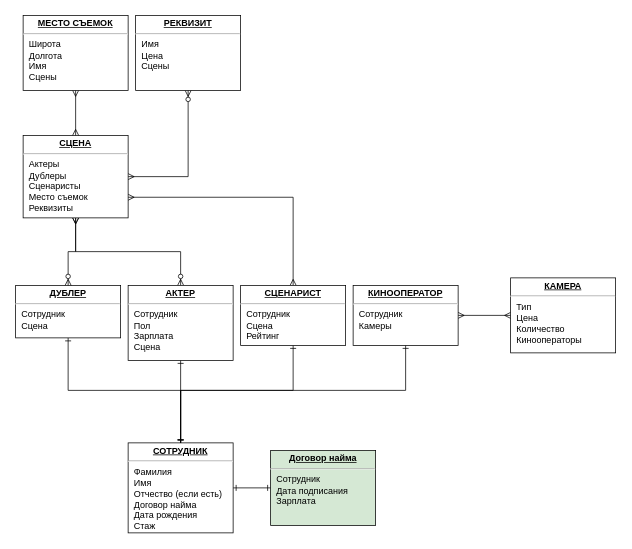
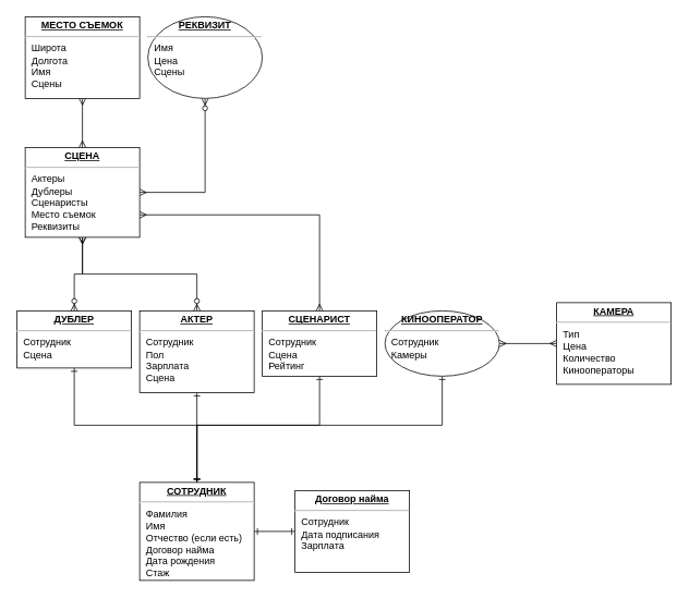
- <mxCell id="22" value="&lt;p style=&quot;margin: 0px ; margin-top: 4px ; text-align: center ; text-decoration: underline&quot;&gt;&lt;b&gt;РЕКВИЗИТ&lt;/b&gt;&lt;/p&gt;&lt;hr&gt;&lt;p style=&quot;margin: 0px ; margin-left: 8px&quot;&gt;Имя&lt;/p&gt;&lt;p style=&quot;margin: 0px ; margin-left: 8px&quot;&gt;Цена&lt;/p&gt;&lt;p style=&quot;margin: 0px ; margin-left: 8px&quot;&gt;Сцены&lt;/p&gt;" style="verticalAlign=top;align=left;overflow=fill;fontSize=12;fontFamily=Helvetica;html=1;rounded=0;shadow=0;comic=0;labelBackgroundColor=none;strokeWidth=1" vertex="1" parent="1"><mxGeometry x="180" y="20" width="140" height="100" as="geometry" /></mxCell>
+ <mxCell id="22" value="&lt;p style=&quot;margin: 0px ; margin-top: 4px ; text-align: center ; text-decoration: underline&quot;&gt;&lt;b&gt;РЕКВИЗИТ&lt;/b&gt;&lt;/p&gt;&lt;hr&gt;&lt;p style=&quot;margin: 0px ; margin-left: 8px&quot;&gt;Имя&lt;/p&gt;&lt;p style=&quot;margin: 0px ; margin-left: 8px&quot;&gt;Цена&lt;/p&gt;&lt;p style=&quot;margin: 0px ; margin-left: 8px&quot;&gt;Сцены&lt;/p&gt;" style="ellipse;verticalAlign=top;align=left;overflow=fill;fontSize=12;fontFamily=Helvetica;html=1;shadow=0;comic=0;labelBackgroundColor=none;strokeWidth=1;" vertex="1" parent="1"><mxGeometry x="180" y="20" width="140" height="100" as="geometry" /></mxCell>
- <mxCell id="15" value="&lt;p style=&quot;margin: 0px ; margin-top: 4px ; text-align: center ; text-decoration: underline&quot;&gt;&lt;b&gt;КИНООПЕРАТОР&lt;/b&gt;&lt;/p&gt;&lt;hr&gt;&lt;p style=&quot;margin: 0px ; margin-left: 8px&quot;&gt;&lt;span&gt;Сотрудник&lt;/span&gt;&lt;/p&gt;&lt;p style=&quot;margin: 0px ; margin-left: 8px&quot;&gt;&lt;span&gt;Камеры&lt;/span&gt;&lt;br&gt;&lt;/p&gt;" style="verticalAlign=top;align=left;overflow=fill;fontSize=12;fontFamily=Helvetica;html=1;rounded=0;shadow=0;comic=0;labelBackgroundColor=none;strokeWidth=1" vertex="1" parent="1"><mxGeometry x="470" y="380" width="140" height="80" as="geometry" /></mxCell>
+ <mxCell id="15" value="&lt;p style=&quot;margin: 0px ; margin-top: 4px ; text-align: center ; text-decoration: underline&quot;&gt;&lt;b&gt;КИНООПЕРАТОР&lt;/b&gt;&lt;/p&gt;&lt;hr&gt;&lt;p style=&quot;margin: 0px ; margin-left: 8px&quot;&gt;&lt;span&gt;Сотрудник&lt;/span&gt;&lt;/p&gt;&lt;p style=&quot;margin: 0px ; margin-left: 8px&quot;&gt;&lt;span&gt;Камеры&lt;/span&gt;&lt;br&gt;&lt;/p&gt;" style="ellipse;verticalAlign=top;align=left;overflow=fill;fontSize=12;fontFamily=Helvetica;html=1;shadow=0;comic=0;labelBackgroundColor=none;strokeWidth=1;" vertex="1" parent="1"><mxGeometry x="470" y="380" width="140" height="80" as="geometry" /></mxCell>
- <mxCell id="6" value="&lt;p style=&quot;margin: 0px ; margin-top: 4px ; text-align: center ; text-decoration: underline&quot;&gt;&lt;b&gt;Договор найма&lt;/b&gt;&lt;/p&gt;&lt;hr&gt;&lt;p style=&quot;margin: 0px ; margin-left: 8px&quot;&gt;Сотрудник&lt;/p&gt;&lt;p style=&quot;margin: 0px ; margin-left: 8px&quot;&gt;Дата подписания&lt;/p&gt;&lt;p style=&quot;margin: 0px ; margin-left: 8px&quot;&gt;Зарплата&lt;/p&gt;" style="verticalAlign=top;align=left;overflow=fill;fontSize=12;fontFamily=Helvetica;html=1;rounded=0;shadow=0;comic=0;labelBackgroundColor=none;strokeWidth=1;fillColor=#d5e8d4;" parent="1" vertex="1"><mxGeometry x="360" y="600" width="140" height="100" as="geometry" /></mxCell>
+ <mxCell id="6" value="&lt;p style=&quot;margin: 0px ; margin-top: 4px ; text-align: center ; text-decoration: underline&quot;&gt;&lt;b&gt;Договор найма&lt;/b&gt;&lt;/p&gt;&lt;hr&gt;&lt;p style=&quot;margin: 0px ; margin-left: 8px&quot;&gt;Сотрудник&lt;/p&gt;&lt;p style=&quot;margin: 0px ; margin-left: 8px&quot;&gt;Дата подписания&lt;/p&gt;&lt;p style=&quot;margin: 0px ; margin-left: 8px&quot;&gt;Зарплата&lt;/p&gt;" style="verticalAlign=top;align=left;overflow=fill;fontSize=12;fontFamily=Helvetica;html=1;rounded=0;shadow=0;comic=0;labelBackgroundColor=none;strokeWidth=1" parent="1" vertex="1"><mxGeometry x="360" y="600" width="140" height="100" as="geometry" /></mxCell>
